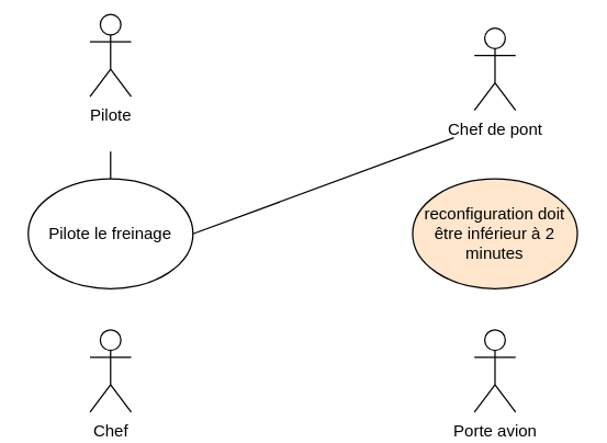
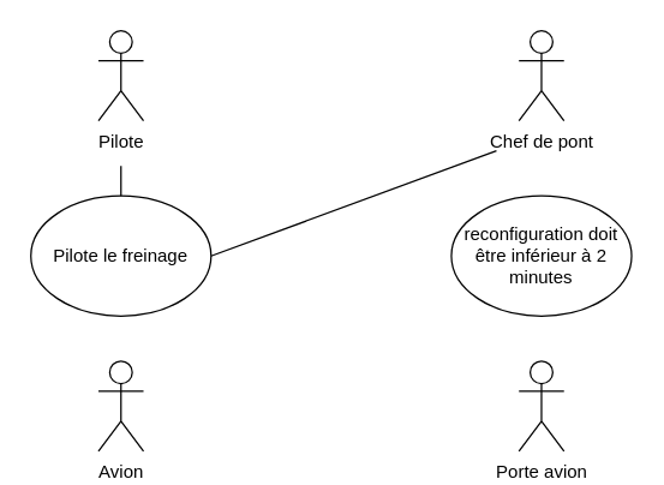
- <mxCell id="7" value="Pilote" style="shape=umlActor;verticalLabelPosition=bottom;verticalAlign=top;html=1;outlineConnect=0;" vertex="1" parent="1"><mxGeometry x="65" y="10" width="30" height="60" as="geometry" /></mxCell>
+ <mxCell id="7" value="Pilote" style="shape=umlActor;verticalLabelPosition=bottom;verticalAlign=top;html=1;outlineConnect=0;" vertex="1" parent="1"><mxGeometry x="65" y="20" width="30" height="60" as="geometry" /></mxCell>
- <mxCell id="3" value="reconfiguration doit être inférieur à 2 minutes" style="ellipse;whiteSpace=wrap;html=1;fillColor=#ffe6cc;" vertex="1" parent="1"><mxGeometry x="300" y="130" width="120" height="80" as="geometry" /></mxCell>
+ <mxCell id="3" value="reconfiguration doit être inférieur à 2 minutes" style="ellipse;whiteSpace=wrap;html=1;" vertex="1" parent="1"><mxGeometry x="300" y="130" width="120" height="80" as="geometry" /></mxCell>
- <mxCell id="5" value="Chef" style="shape=umlActor;verticalLabelPosition=bottom;verticalAlign=top;html=1;outlineConnect=0;" vertex="1" parent="1"><mxGeometry x="65" y="240" width="30" height="60" as="geometry" /></mxCell>
+ <mxCell id="5" value="Avion" style="shape=umlActor;verticalLabelPosition=bottom;verticalAlign=top;html=1;outlineConnect=0;" vertex="1" parent="1"><mxGeometry x="65" y="240" width="30" height="60" as="geometry" /></mxCell>
